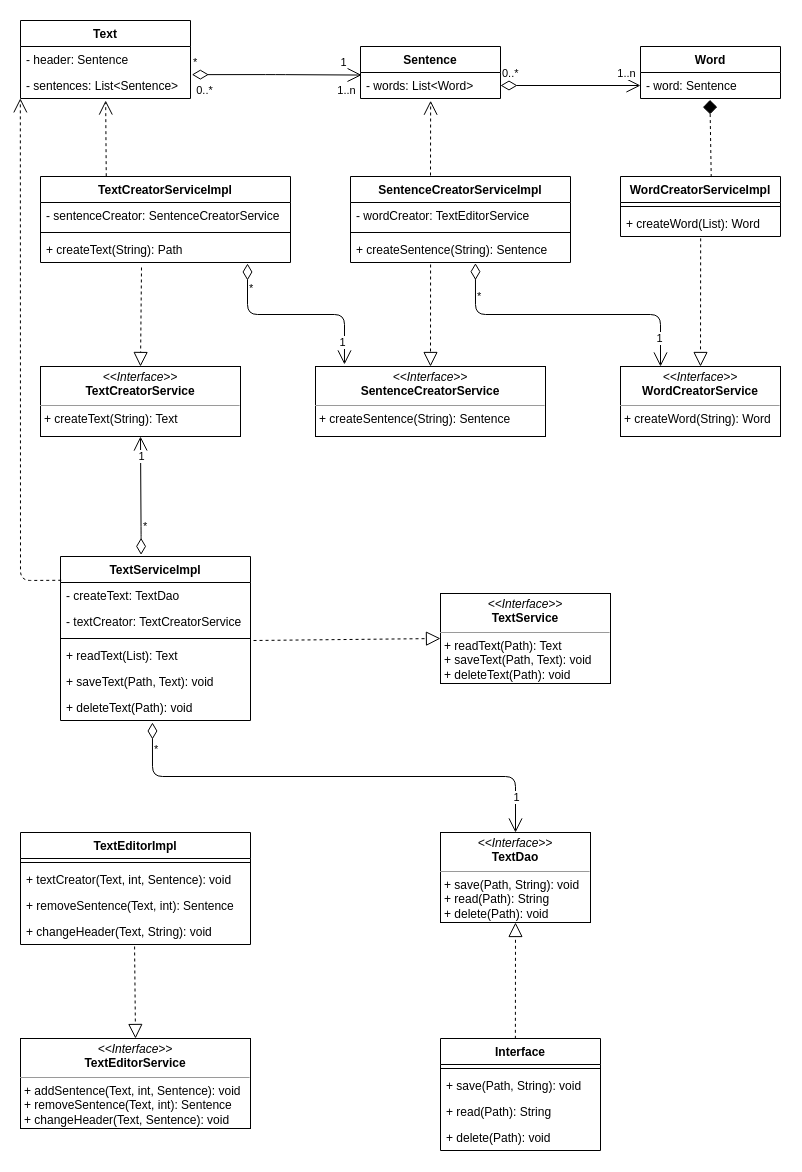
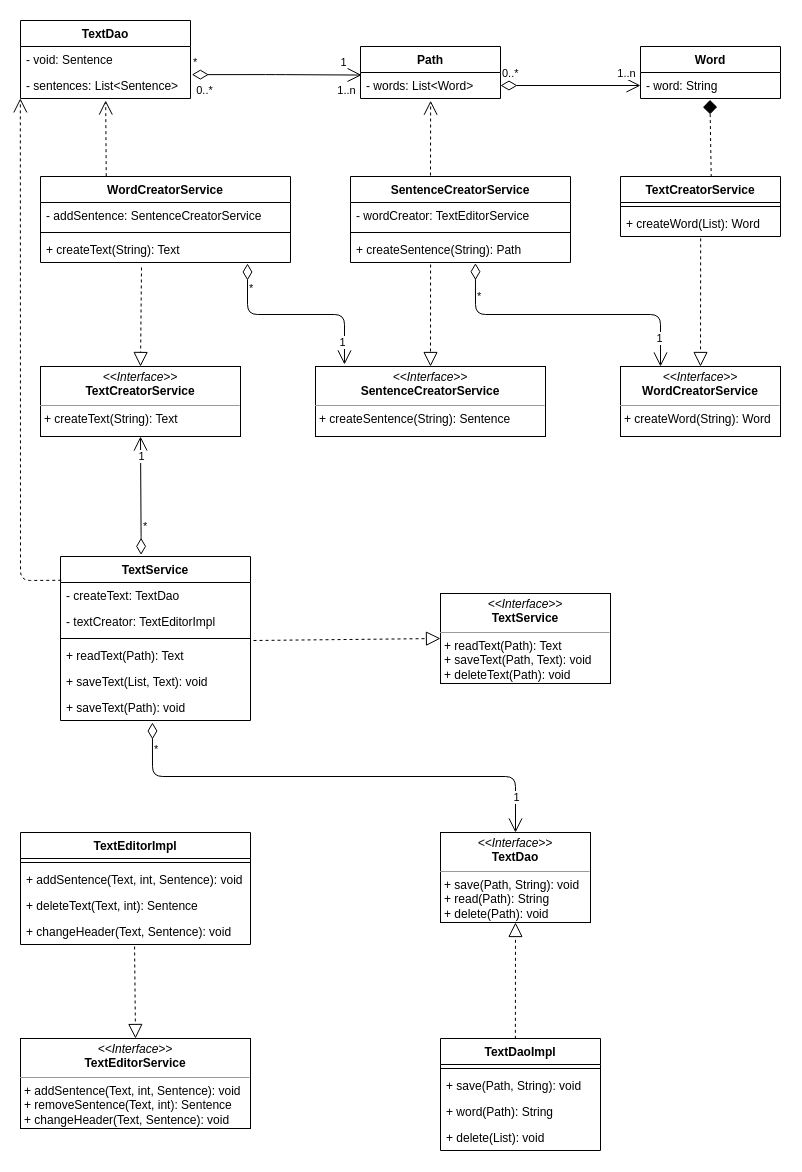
- <mxCell id="8" value="Text" style="swimlane;fontStyle=1;childLayout=stackLayout;horizontal=1;startSize=26;fillColor=none;horizontalStack=0;resizeParent=1;resizeParentMax=0;resizeLast=0;collapsible=1;marginBottom=0;direction=east;" parent="1" vertex="1"><mxGeometry x="20" y="20" width="170" height="78" as="geometry" /></mxCell>
+ <mxCell id="8" value="TextDao" style="swimlane;fontStyle=1;childLayout=stackLayout;horizontal=1;startSize=26;fillColor=none;horizontalStack=0;resizeParent=1;resizeParentMax=0;resizeLast=0;collapsible=1;marginBottom=0;direction=east;" parent="1" vertex="1"><mxGeometry x="20" y="20" width="170" height="78" as="geometry" /></mxCell>
- <mxCell id="9" value="- header: Sentence" style="text;strokeColor=none;fillColor=none;align=left;verticalAlign=top;spacingLeft=4;spacingRight=4;overflow=hidden;rotatable=0;points=[[0,0.5],[1,0.5]];portConstraint=eastwest;" parent="8" vertex="1"><mxGeometry y="26" width="170" height="26" as="geometry" /></mxCell>
+ <mxCell id="9" value="- void: Sentence" style="text;strokeColor=none;fillColor=none;align=left;verticalAlign=top;spacingLeft=4;spacingRight=4;overflow=hidden;rotatable=0;points=[[0,0.5],[1,0.5]];portConstraint=eastwest;" parent="8" vertex="1"><mxGeometry y="26" width="170" height="26" as="geometry" /></mxCell>
- <mxCell id="4" value="Sentence" style="swimlane;fontStyle=1;childLayout=stackLayout;horizontal=1;startSize=26;horizontalStack=0;resizeParent=1;resizeParentMax=0;resizeLast=0;collapsible=1;marginBottom=0;fillColor=none;" parent="1" vertex="1"><mxGeometry x="360" y="46" width="140" height="52" as="geometry" /></mxCell>
+ <mxCell id="4" value="Path" style="swimlane;fontStyle=1;childLayout=stackLayout;horizontal=1;startSize=26;horizontalStack=0;resizeParent=1;resizeParentMax=0;resizeLast=0;collapsible=1;marginBottom=0;fillColor=none;" parent="1" vertex="1"><mxGeometry x="360" y="46" width="140" height="52" as="geometry" /></mxCell>
- <mxCell id="3" value="- word: Sentence" style="text;strokeColor=none;fillColor=none;align=left;verticalAlign=top;spacingLeft=4;spacingRight=4;overflow=hidden;rotatable=0;points=[[0,0.5],[1,0.5]];portConstraint=eastwest;" parent="2" vertex="1"><mxGeometry y="26" width="140" height="26" as="geometry" /></mxCell>
+ <mxCell id="3" value="- word: String" style="text;strokeColor=none;fillColor=none;align=left;verticalAlign=top;spacingLeft=4;spacingRight=4;overflow=hidden;rotatable=0;points=[[0,0.5],[1,0.5]];portConstraint=eastwest;" parent="2" vertex="1"><mxGeometry y="26" width="140" height="26" as="geometry" /></mxCell>
- <mxCell id="44" value="TextCreatorServiceImpl" style="swimlane;fontStyle=1;align=center;verticalAlign=top;childLayout=stackLayout;horizontal=1;startSize=26;horizontalStack=0;resizeParent=1;resizeParentMax=0;resizeLast=0;collapsible=1;marginBottom=0;" parent="1" vertex="1"><mxGeometry x="40" y="176" width="250" height="86" as="geometry"><mxRectangle x="65" y="290" width="120" height="26" as="alternateBounds" /></mxGeometry></mxCell>
+ <mxCell id="44" value="WordCreatorService" style="swimlane;fontStyle=1;align=center;verticalAlign=top;childLayout=stackLayout;horizontal=1;startSize=26;horizontalStack=0;resizeParent=1;resizeParentMax=0;resizeLast=0;collapsible=1;marginBottom=0;" parent="1" vertex="1"><mxGeometry x="40" y="176" width="250" height="86" as="geometry"><mxRectangle x="65" y="290" width="120" height="26" as="alternateBounds" /></mxGeometry></mxCell>
- <mxCell id="48" value="SentenceCreatorServiceImpl" style="swimlane;fontStyle=1;align=center;verticalAlign=top;childLayout=stackLayout;horizontal=1;startSize=26;horizontalStack=0;resizeParent=1;resizeParentMax=0;resizeLast=0;collapsible=1;marginBottom=0;" parent="1" vertex="1"><mxGeometry x="350" y="176" width="220" height="86" as="geometry"><mxRectangle x="65" y="290" width="120" height="26" as="alternateBounds" /></mxGeometry></mxCell>
+ <mxCell id="48" value="SentenceCreatorService" style="swimlane;fontStyle=1;align=center;verticalAlign=top;childLayout=stackLayout;horizontal=1;startSize=26;horizontalStack=0;resizeParent=1;resizeParentMax=0;resizeLast=0;collapsible=1;marginBottom=0;" parent="1" vertex="1"><mxGeometry x="350" y="176" width="220" height="86" as="geometry"><mxRectangle x="65" y="290" width="120" height="26" as="alternateBounds" /></mxGeometry></mxCell>
- <mxCell id="41" value="WordCreatorServiceImpl" style="swimlane;fontStyle=1;align=center;verticalAlign=top;childLayout=stackLayout;horizontal=1;startSize=26;horizontalStack=0;resizeParent=1;resizeParentMax=0;resizeLast=0;collapsible=1;marginBottom=0;" parent="1" vertex="1"><mxGeometry x="620" y="176" width="160" height="60" as="geometry"><mxRectangle x="65" y="290" width="120" height="26" as="alternateBounds" /></mxGeometry></mxCell>
+ <mxCell id="41" value="TextCreatorService" style="swimlane;fontStyle=1;align=center;verticalAlign=top;childLayout=stackLayout;horizontal=1;startSize=26;horizontalStack=0;resizeParent=1;resizeParentMax=0;resizeLast=0;collapsible=1;marginBottom=0;" parent="1" vertex="1"><mxGeometry x="620" y="176" width="160" height="60" as="geometry"><mxRectangle x="65" y="290" width="120" height="26" as="alternateBounds" /></mxGeometry></mxCell>
- <mxCell id="45" value="- sentenceCreator: SentenceCreatorService&#10; " style="text;strokeColor=none;fillColor=none;align=left;verticalAlign=top;spacingLeft=4;spacingRight=4;overflow=hidden;rotatable=0;points=[[0,0.5],[1,0.5]];portConstraint=eastwest;" parent="44" vertex="1"><mxGeometry y="26" width="250" height="26" as="geometry" /></mxCell>
+ <mxCell id="45" value="- addSentence: SentenceCreatorService&#10; " style="text;strokeColor=none;fillColor=none;align=left;verticalAlign=top;spacingLeft=4;spacingRight=4;overflow=hidden;rotatable=0;points=[[0,0.5],[1,0.5]];portConstraint=eastwest;" parent="44" vertex="1"><mxGeometry y="26" width="250" height="26" as="geometry" /></mxCell>
- <mxCell id="47" value="+ createText(String): Path" style="text;strokeColor=none;fillColor=none;align=left;verticalAlign=top;spacingLeft=4;spacingRight=4;overflow=hidden;rotatable=0;points=[[0,0.5],[1,0.5]];portConstraint=eastwest;" parent="44" vertex="1"><mxGeometry y="60" width="250" height="26" as="geometry" /></mxCell>
+ <mxCell id="47" value="+ createText(String): Text" style="text;strokeColor=none;fillColor=none;align=left;verticalAlign=top;spacingLeft=4;spacingRight=4;overflow=hidden;rotatable=0;points=[[0,0.5],[1,0.5]];portConstraint=eastwest;" parent="44" vertex="1"><mxGeometry y="60" width="250" height="26" as="geometry" /></mxCell>
- <mxCell id="51" value="+ createSentence(String): Sentence" style="text;strokeColor=none;fillColor=none;align=left;verticalAlign=top;spacingLeft=4;spacingRight=4;overflow=hidden;rotatable=0;points=[[0,0.5],[1,0.5]];portConstraint=eastwest;" parent="48" vertex="1"><mxGeometry y="60" width="220" height="26" as="geometry" /></mxCell>
+ <mxCell id="51" value="+ createSentence(String): Path" style="text;strokeColor=none;fillColor=none;align=left;verticalAlign=top;spacingLeft=4;spacingRight=4;overflow=hidden;rotatable=0;points=[[0,0.5],[1,0.5]];portConstraint=eastwest;" parent="48" vertex="1"><mxGeometry y="60" width="220" height="26" as="geometry" /></mxCell>
- <mxCell id="21" value="TextServiceImpl" style="swimlane;fontStyle=1;align=center;verticalAlign=top;childLayout=stackLayout;horizontal=1;startSize=26;horizontalStack=0;resizeParent=1;resizeParentMax=0;resizeLast=0;collapsible=1;marginBottom=0;" parent="1" vertex="1"><mxGeometry x="60" y="556" width="190" height="164" as="geometry"><mxRectangle x="65" y="290" width="120" height="26" as="alternateBounds" /></mxGeometry></mxCell>
+ <mxCell id="21" value="TextService" style="swimlane;fontStyle=1;align=center;verticalAlign=top;childLayout=stackLayout;horizontal=1;startSize=26;horizontalStack=0;resizeParent=1;resizeParentMax=0;resizeLast=0;collapsible=1;marginBottom=0;" parent="1" vertex="1"><mxGeometry x="60" y="556" width="190" height="164" as="geometry"><mxRectangle x="65" y="290" width="120" height="26" as="alternateBounds" /></mxGeometry></mxCell>
- <mxCell id="23" value="- textCreator: TextCreatorService" style="text;strokeColor=none;fillColor=none;align=left;verticalAlign=top;spacingLeft=4;spacingRight=4;overflow=hidden;rotatable=0;points=[[0,0.5],[1,0.5]];portConstraint=eastwest;" parent="21" vertex="1"><mxGeometry y="52" width="190" height="26" as="geometry" /></mxCell>
+ <mxCell id="23" value="- textCreator: TextEditorImpl" style="text;strokeColor=none;fillColor=none;align=left;verticalAlign=top;spacingLeft=4;spacingRight=4;overflow=hidden;rotatable=0;points=[[0,0.5],[1,0.5]];portConstraint=eastwest;" parent="21" vertex="1"><mxGeometry y="52" width="190" height="26" as="geometry" /></mxCell>
- <mxCell id="25" value="+ readText(List): Text" style="text;strokeColor=none;fillColor=none;align=left;verticalAlign=top;spacingLeft=4;spacingRight=4;overflow=hidden;rotatable=0;points=[[0,0.5],[1,0.5]];portConstraint=eastwest;" parent="21" vertex="1"><mxGeometry y="86" width="190" height="26" as="geometry" /></mxCell>
+ <mxCell id="25" value="+ readText(Path): Text" style="text;strokeColor=none;fillColor=none;align=left;verticalAlign=top;spacingLeft=4;spacingRight=4;overflow=hidden;rotatable=0;points=[[0,0.5],[1,0.5]];portConstraint=eastwest;" parent="21" vertex="1"><mxGeometry y="86" width="190" height="26" as="geometry" /></mxCell>
- <mxCell id="26" value="+ saveText(Path, Text): void" style="text;strokeColor=none;fillColor=none;align=left;verticalAlign=top;spacingLeft=4;spacingRight=4;overflow=hidden;rotatable=0;points=[[0,0.5],[1,0.5]];portConstraint=eastwest;" parent="21" vertex="1"><mxGeometry y="112" width="190" height="26" as="geometry" /></mxCell>
+ <mxCell id="26" value="+ saveText(List, Text): void" style="text;strokeColor=none;fillColor=none;align=left;verticalAlign=top;spacingLeft=4;spacingRight=4;overflow=hidden;rotatable=0;points=[[0,0.5],[1,0.5]];portConstraint=eastwest;" parent="21" vertex="1"><mxGeometry y="112" width="190" height="26" as="geometry" /></mxCell>
- <mxCell id="27" value="+ deleteText(Path): void" style="text;strokeColor=none;fillColor=none;align=left;verticalAlign=top;spacingLeft=4;spacingRight=4;overflow=hidden;rotatable=0;points=[[0,0.5],[1,0.5]];portConstraint=eastwest;" parent="21" vertex="1"><mxGeometry y="138" width="190" height="26" as="geometry" /></mxCell>
+ <mxCell id="27" value="+ saveText(Path): void" style="text;strokeColor=none;fillColor=none;align=left;verticalAlign=top;spacingLeft=4;spacingRight=4;overflow=hidden;rotatable=0;points=[[0,0.5],[1,0.5]];portConstraint=eastwest;" parent="21" vertex="1"><mxGeometry y="138" width="190" height="26" as="geometry" /></mxCell>
- <mxCell id="31" value="+ textCreator(Text, int, Sentence): void" style="text;strokeColor=none;fillColor=none;align=left;verticalAlign=top;spacingLeft=4;spacingRight=4;overflow=hidden;rotatable=0;points=[[0,0.5],[1,0.5]];portConstraint=eastwest;" parent="29" vertex="1"><mxGeometry y="34" width="230" height="26" as="geometry" /></mxCell>
+ <mxCell id="31" value="+ addSentence(Text, int, Sentence): void" style="text;strokeColor=none;fillColor=none;align=left;verticalAlign=top;spacingLeft=4;spacingRight=4;overflow=hidden;rotatable=0;points=[[0,0.5],[1,0.5]];portConstraint=eastwest;" parent="29" vertex="1"><mxGeometry y="34" width="230" height="26" as="geometry" /></mxCell>
- <mxCell id="32" value="+ removeSentence(Text, int): Sentence" style="text;strokeColor=none;fillColor=none;align=left;verticalAlign=top;spacingLeft=4;spacingRight=4;overflow=hidden;rotatable=0;points=[[0,0.5],[1,0.5]];portConstraint=eastwest;" parent="29" vertex="1"><mxGeometry y="60" width="230" height="26" as="geometry" /></mxCell>
+ <mxCell id="32" value="+ deleteText(Text, int): Sentence" style="text;strokeColor=none;fillColor=none;align=left;verticalAlign=top;spacingLeft=4;spacingRight=4;overflow=hidden;rotatable=0;points=[[0,0.5],[1,0.5]];portConstraint=eastwest;" parent="29" vertex="1"><mxGeometry y="60" width="230" height="26" as="geometry" /></mxCell>
- <mxCell id="33" value="+ changeHeader(Text, String): void" style="text;strokeColor=none;fillColor=none;align=left;verticalAlign=top;spacingLeft=4;spacingRight=4;overflow=hidden;rotatable=0;points=[[0,0.5],[1,0.5]];portConstraint=eastwest;" parent="29" vertex="1"><mxGeometry y="86" width="230" height="26" as="geometry" /></mxCell>
+ <mxCell id="33" value="+ changeHeader(Text, Sentence): void" style="text;strokeColor=none;fillColor=none;align=left;verticalAlign=top;spacingLeft=4;spacingRight=4;overflow=hidden;rotatable=0;points=[[0,0.5],[1,0.5]];portConstraint=eastwest;" parent="29" vertex="1"><mxGeometry y="86" width="230" height="26" as="geometry" /></mxCell>
- <mxCell id="35" value="Interface" style="swimlane;fontStyle=1;align=center;verticalAlign=top;childLayout=stackLayout;horizontal=1;startSize=26;horizontalStack=0;resizeParent=1;resizeParentMax=0;resizeLast=0;collapsible=1;marginBottom=0;" parent="1" vertex="1"><mxGeometry x="440" y="1038" width="160" height="112" as="geometry"><mxRectangle x="65" y="290" width="120" height="26" as="alternateBounds" /></mxGeometry></mxCell>
+ <mxCell id="35" value="TextDaoImpl" style="swimlane;fontStyle=1;align=center;verticalAlign=top;childLayout=stackLayout;horizontal=1;startSize=26;horizontalStack=0;resizeParent=1;resizeParentMax=0;resizeLast=0;collapsible=1;marginBottom=0;" parent="1" vertex="1"><mxGeometry x="440" y="1038" width="160" height="112" as="geometry"><mxRectangle x="65" y="290" width="120" height="26" as="alternateBounds" /></mxGeometry></mxCell>
- <mxCell id="38" value="+ read(Path): String" style="text;strokeColor=none;fillColor=none;align=left;verticalAlign=top;spacingLeft=4;spacingRight=4;overflow=hidden;rotatable=0;points=[[0,0.5],[1,0.5]];portConstraint=eastwest;" parent="35" vertex="1"><mxGeometry y="60" width="160" height="26" as="geometry" /></mxCell>
+ <mxCell id="38" value="+ word(Path): String" style="text;strokeColor=none;fillColor=none;align=left;verticalAlign=top;spacingLeft=4;spacingRight=4;overflow=hidden;rotatable=0;points=[[0,0.5],[1,0.5]];portConstraint=eastwest;" parent="35" vertex="1"><mxGeometry y="60" width="160" height="26" as="geometry" /></mxCell>
- <mxCell id="39" value="+ delete(Path): void" style="text;strokeColor=none;fillColor=none;align=left;verticalAlign=top;spacingLeft=4;spacingRight=4;overflow=hidden;rotatable=0;points=[[0,0.5],[1,0.5]];portConstraint=eastwest;" parent="35" vertex="1"><mxGeometry y="86" width="160" height="26" as="geometry" /></mxCell>
+ <mxCell id="39" value="+ delete(List): void" style="text;strokeColor=none;fillColor=none;align=left;verticalAlign=top;spacingLeft=4;spacingRight=4;overflow=hidden;rotatable=0;points=[[0,0.5],[1,0.5]];portConstraint=eastwest;" parent="35" vertex="1"><mxGeometry y="86" width="160" height="26" as="geometry" /></mxCell>
